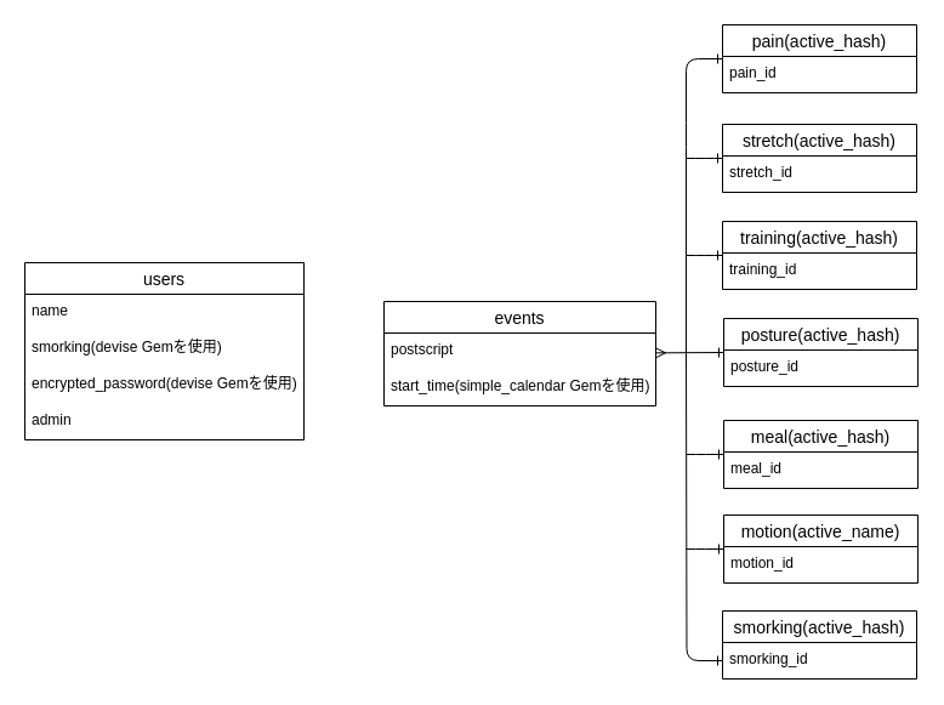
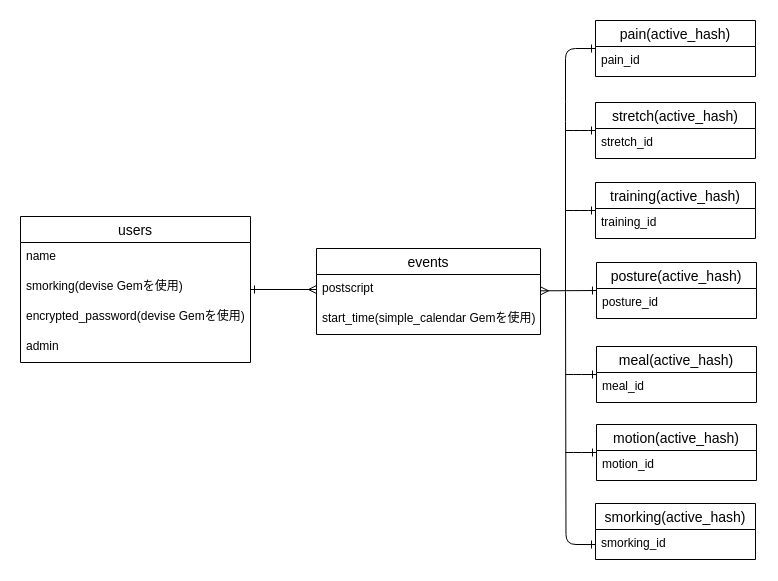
+ <mxCell id="6" style="edgeStyle=none;html=1;entryX=0;entryY=0.5;entryDx=0;entryDy=0;endArrow=ERmany;endFill=0;startArrow=ERone;startFill=0;" edge="1" parent="1" source="7" target="4"><mxGeometry relative="1" as="geometry" /></mxCell>
- <mxCell id="27" value="motion(active_name)" style="swimlane;fontStyle=0;childLayout=stackLayout;horizontal=1;startSize=26;horizontalStack=0;resizeParent=1;resizeParentMax=0;resizeLast=0;collapsible=1;marginBottom=0;align=center;fontSize=14;" vertex="1" parent="1"><mxGeometry x="596" y="424" width="160" height="56" as="geometry" /></mxCell>
+ <mxCell id="27" value="motion(active_hash)" style="swimlane;fontStyle=0;childLayout=stackLayout;horizontal=1;startSize=26;horizontalStack=0;resizeParent=1;resizeParentMax=0;resizeLast=0;collapsible=1;marginBottom=0;align=center;fontSize=14;" vertex="1" parent="1"><mxGeometry x="596" y="424" width="160" height="56" as="geometry" /></mxCell>
